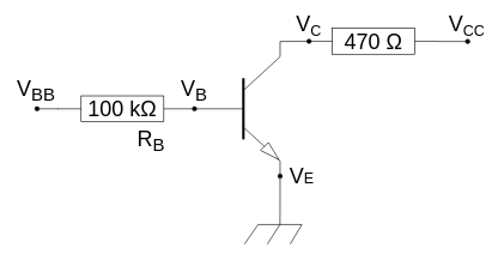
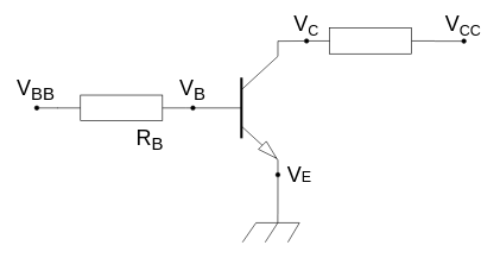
- <mxCell id="18" value="&lt;font style=&quot;font-size: 30px;&quot;&gt;470 Ω&lt;/font&gt;" style="text;html=1;align=center;verticalAlign=middle;whiteSpace=wrap;rounded=0;fillColor=none;" vertex="1" parent="1"><mxGeometry x="465" y="42" width="110" height="30" as="geometry" /></mxCell>
- <mxCell id="13" value="&lt;font style=&quot;font-size: 30px;&quot;&gt;100 kΩ&lt;/font&gt;" style="text;html=1;align=center;verticalAlign=middle;whiteSpace=wrap;rounded=0;fillColor=none;" vertex="1" parent="1"><mxGeometry x="115" y="136" width="110" height="30" as="geometry" /></mxCell>
